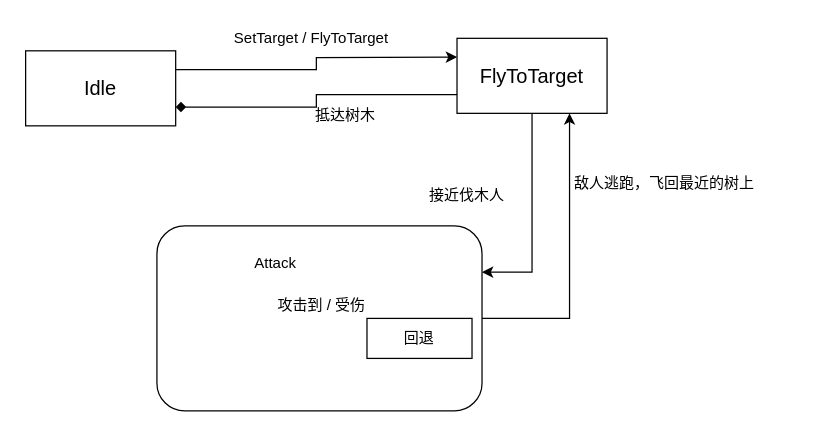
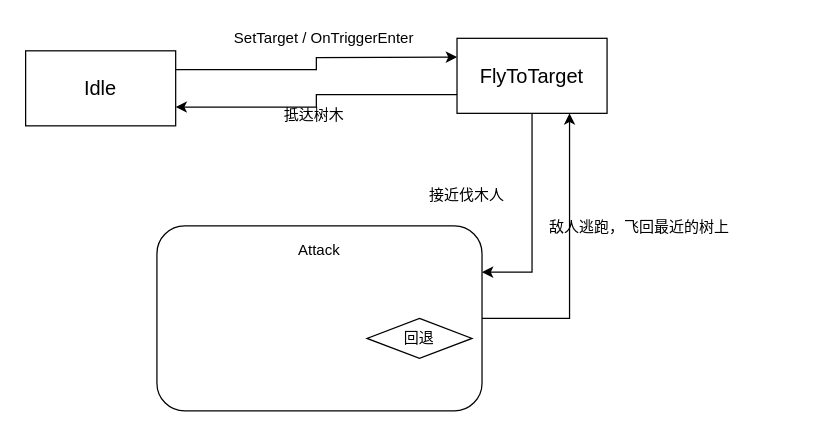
- <mxCell id="4" value="SetTarget / FlyToTarget" style="text;html=1;resizable=0;points=[];autosize=1;align=left;verticalAlign=top;spacingTop=-4;" parent="1" vertex="1"><mxGeometry x="185" y="20" width="160" height="20" as="geometry" /></mxCell>
+ <mxCell id="4" value="SetTarget / OnTriggerEnter" style="text;html=1;resizable=0;points=[];autosize=1;align=left;verticalAlign=top;spacingTop=-4;" parent="1" vertex="1"><mxGeometry x="185" y="20" width="160" height="20" as="geometry" /></mxCell>
- <mxCell id="6" style="edgeStyle=orthogonalEdgeStyle;rounded=0;orthogonalLoop=1;jettySize=auto;html=1;exitX=0;exitY=0.75;exitDx=0;exitDy=0;entryX=1;entryY=0.75;entryDx=0;entryDy=0;endArrow=diamond;" parent="1" source="7" target="3" edge="1"><mxGeometry relative="1" as="geometry" /></mxCell>
+ <mxCell id="6" style="edgeStyle=orthogonalEdgeStyle;rounded=0;orthogonalLoop=1;jettySize=auto;html=1;exitX=0;exitY=0.75;exitDx=0;exitDy=0;entryX=1;entryY=0.75;entryDx=0;entryDy=0;" parent="1" source="7" target="3" edge="1"><mxGeometry relative="1" as="geometry" /></mxCell>
- <mxCell id="14" value="抵达树木" style="text;html=1;resizable=0;points=[];autosize=1;align=left;verticalAlign=top;spacingTop=-4;" parent="1" vertex="1"><mxGeometry x="250" y="82" width="80" height="16" as="geometry" /></mxCell>
+ <mxCell id="14" value="抵达树木" style="text;html=1;resizable=0;points=[];autosize=1;align=left;verticalAlign=top;spacingTop=-4;" parent="1" vertex="1"><mxGeometry x="225" y="82" width="80" height="16" as="geometry" /></mxCell>
- <mxCell id="12" value="敌人逃跑，飞回最近的树上" style="text;html=1;resizable=0;points=[];autosize=1;align=left;verticalAlign=top;spacingTop=-4;" parent="1" vertex="1"><mxGeometry x="457" y="136" width="176" height="16" as="geometry" /></mxCell>
+ <mxCell id="12" value="敌人逃跑，飞回最近的树上" style="text;html=1;resizable=0;points=[];autosize=1;align=left;verticalAlign=top;spacingTop=-4;" parent="1" vertex="1"><mxGeometry x="437" y="171" width="176" height="16" as="geometry" /></mxCell>
- <mxCell id="10" value="Attack" style="text;html=1;strokeColor=none;fillColor=none;align=center;verticalAlign=middle;whiteSpace=wrap;rounded=0;" parent="1" vertex="1"><mxGeometry x="200" y="200" width="40" height="20" as="geometry" /></mxCell>
+ <mxCell id="10" value="Attack" style="text;html=1;strokeColor=none;fillColor=none;align=center;verticalAlign=middle;whiteSpace=wrap;rounded=0;" parent="1" vertex="1"><mxGeometry x="235" y="190" width="40" height="20" as="geometry" /></mxCell>
- <mxCell id="15" value="攻击到 / 受伤" style="text;html=1;strokeColor=none;fillColor=none;align=center;verticalAlign=middle;whiteSpace=wrap;rounded=0;" parent="1" vertex="1"><mxGeometry x="217" y="234" width="80" height="20" as="geometry" /></mxCell>
- <mxCell id="13" value="回退" style="rounded=0;whiteSpace=wrap;html=1;" parent="1" vertex="1"><mxGeometry x="293" y="254" width="84" height="32" as="geometry" /></mxCell>
+ <mxCell id="13" value="回退" style="rhombus;whiteSpace=wrap;html=1;" parent="1" vertex="1"><mxGeometry x="293" y="254" width="84" height="32" as="geometry" /></mxCell>
